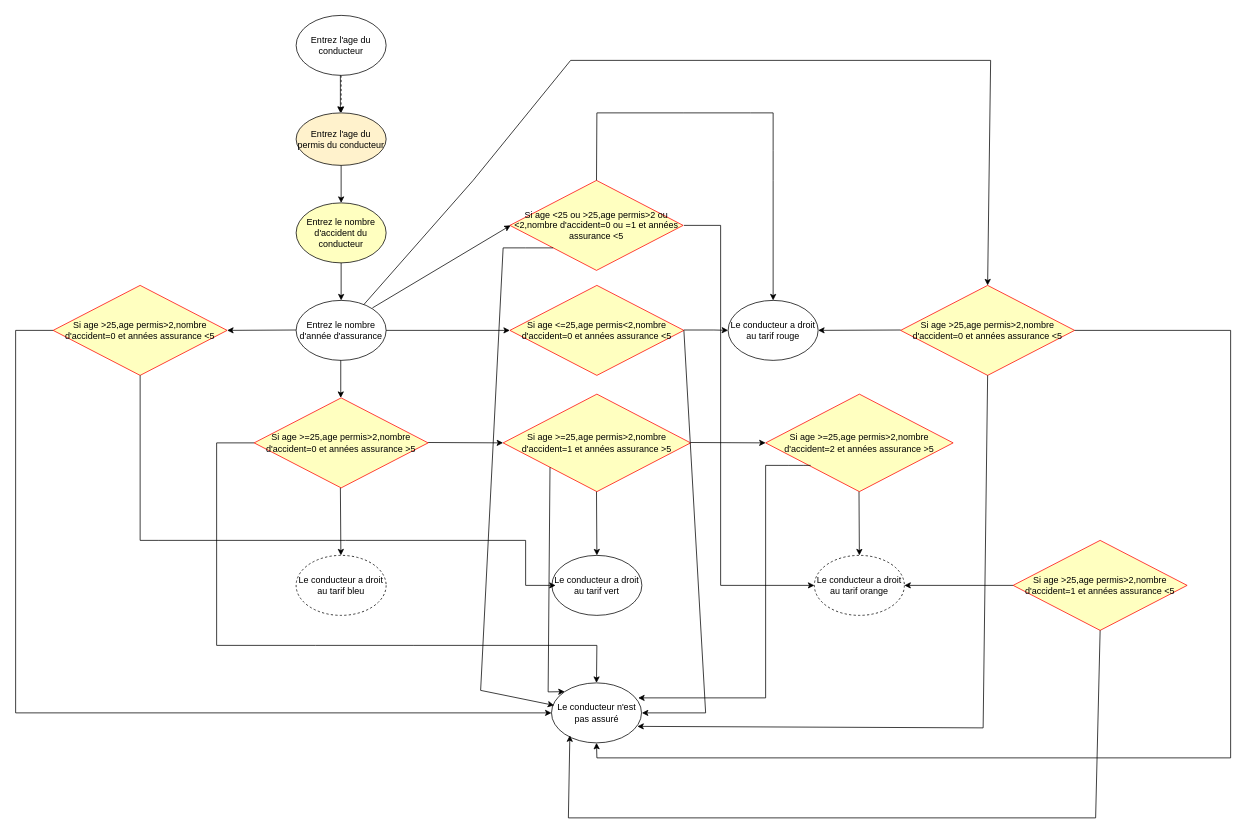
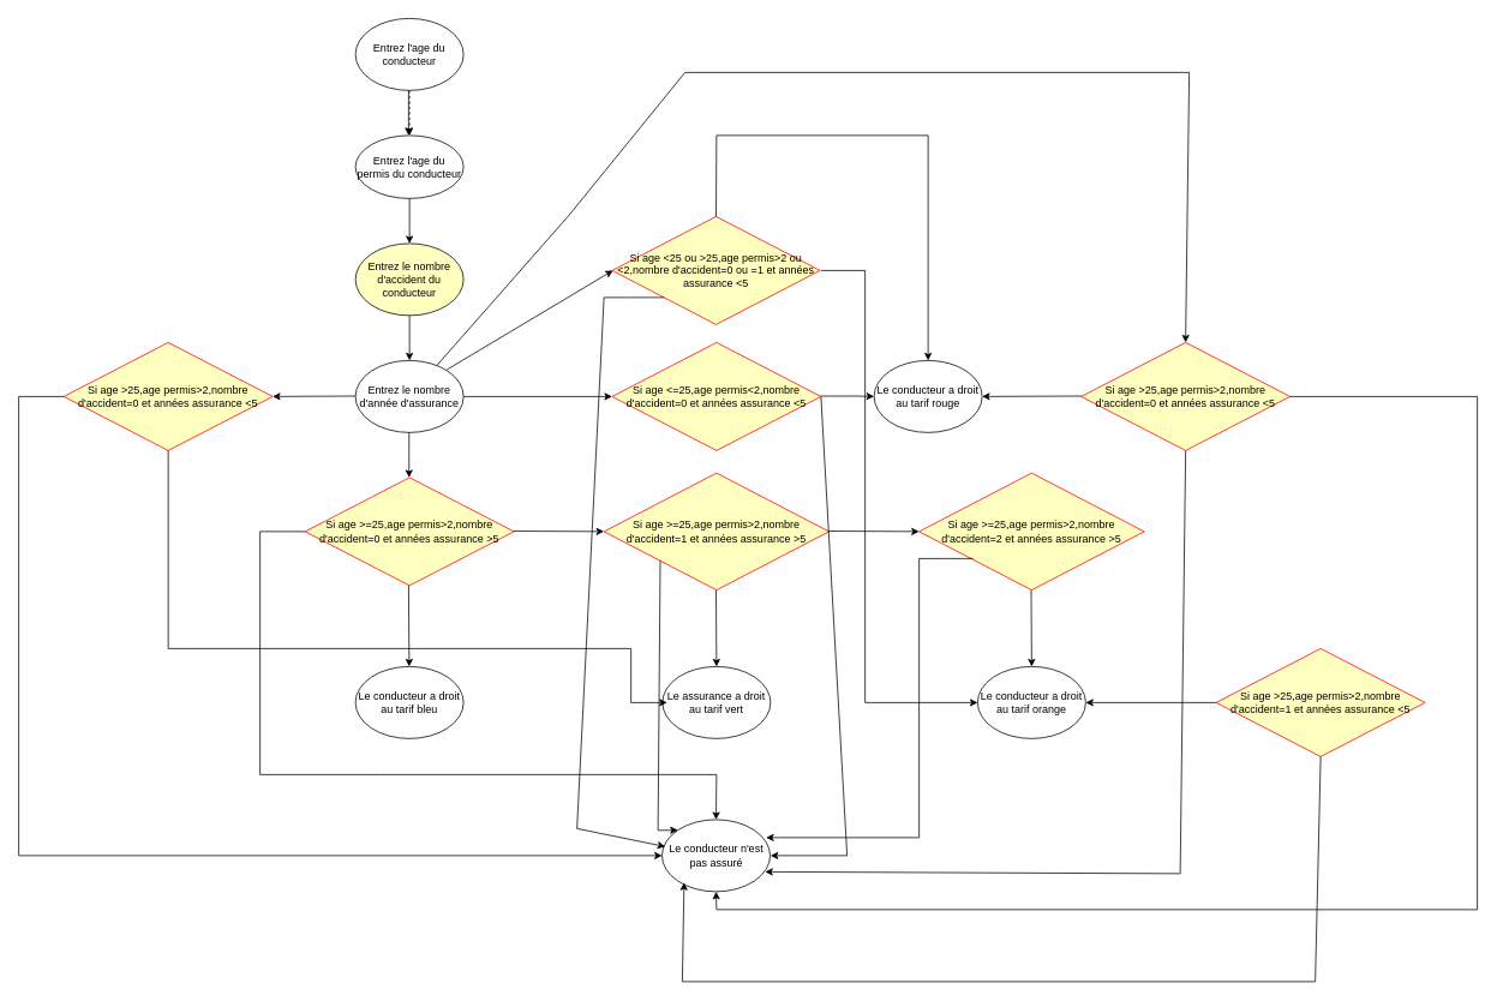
- <mxCell id="5" value="Entrez l'age du permis du conducteur" style="ellipse;whiteSpace=wrap;html=1;fillColor=#fff2cc;" parent="1" vertex="1"><mxGeometry x="394" y="150" width="120" height="70" as="geometry" /></mxCell>
+ <mxCell id="5" value="Entrez l'age du permis du conducteur" style="ellipse;whiteSpace=wrap;html=1;" parent="1" vertex="1"><mxGeometry x="394" y="150" width="120" height="70" as="geometry" /></mxCell>
- <mxCell id="13" value="Le conducteur a droit au tarif bleu" style="ellipse;whiteSpace=wrap;html=1;dashed=1;" parent="1" vertex="1"><mxGeometry x="394" y="740" width="120" height="80" as="geometry" /></mxCell>
+ <mxCell id="13" value="Le conducteur a droit au tarif bleu" style="ellipse;whiteSpace=wrap;html=1;" parent="1" vertex="1"><mxGeometry x="394" y="740" width="120" height="80" as="geometry" /></mxCell>
- <mxCell id="16" value="Le conducteur a droit au tarif vert&lt;br&gt;" style="ellipse;whiteSpace=wrap;html=1;" parent="1" vertex="1"><mxGeometry x="735" y="740" width="120" height="80" as="geometry" /></mxCell>
+ <mxCell id="16" value="Le assurance a droit au tarif vert&lt;br&gt;" style="ellipse;whiteSpace=wrap;html=1;" parent="1" vertex="1"><mxGeometry x="735" y="740" width="120" height="80" as="geometry" /></mxCell>
- <mxCell id="20" value="Le conducteur a droit au tarif orange" style="ellipse;whiteSpace=wrap;html=1;dashed=1;" parent="1" vertex="1"><mxGeometry x="1085" y="740" width="120" height="80" as="geometry" /></mxCell>
+ <mxCell id="20" value="Le conducteur a droit au tarif orange" style="ellipse;whiteSpace=wrap;html=1;" parent="1" vertex="1"><mxGeometry x="1085" y="740" width="120" height="80" as="geometry" /></mxCell>
